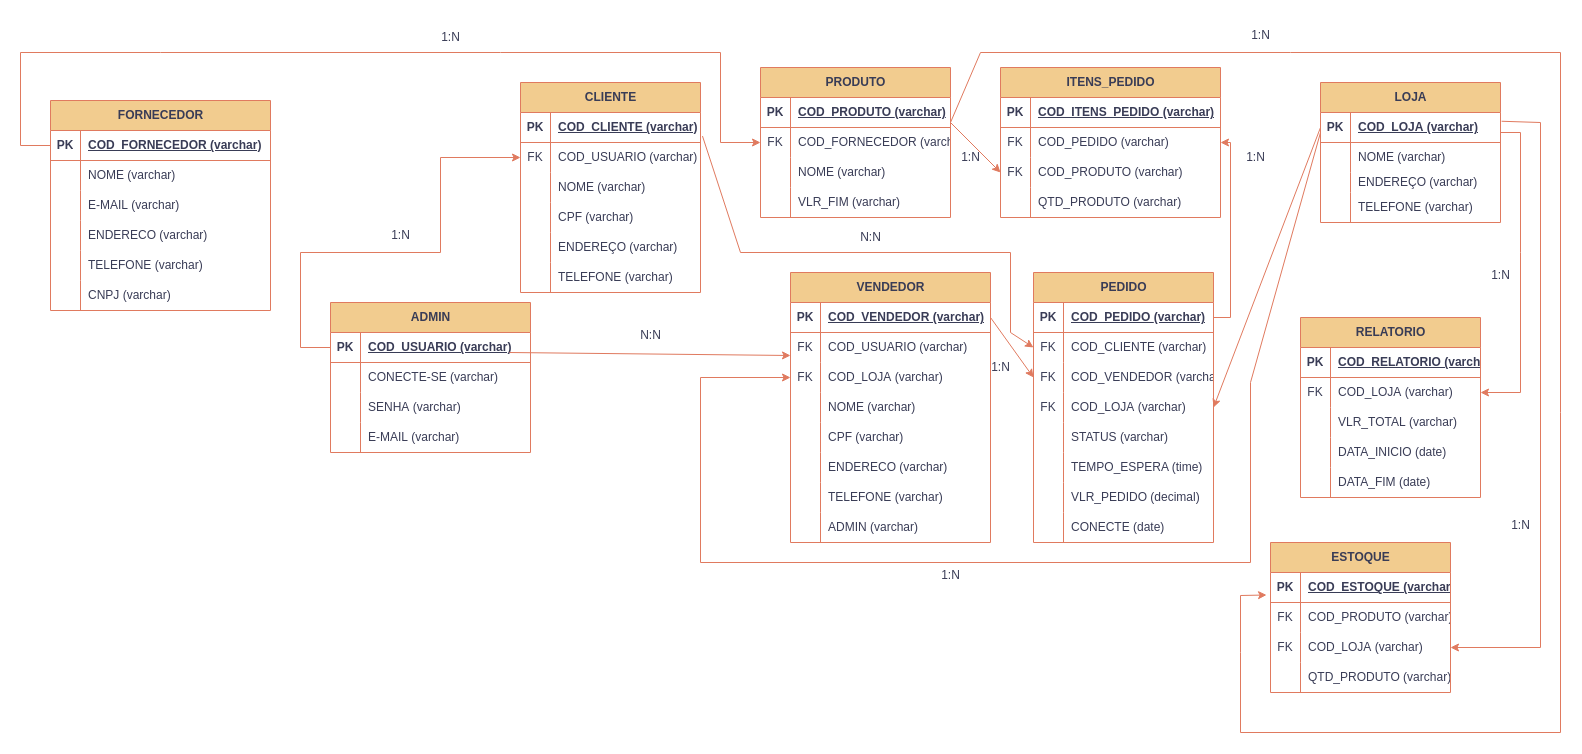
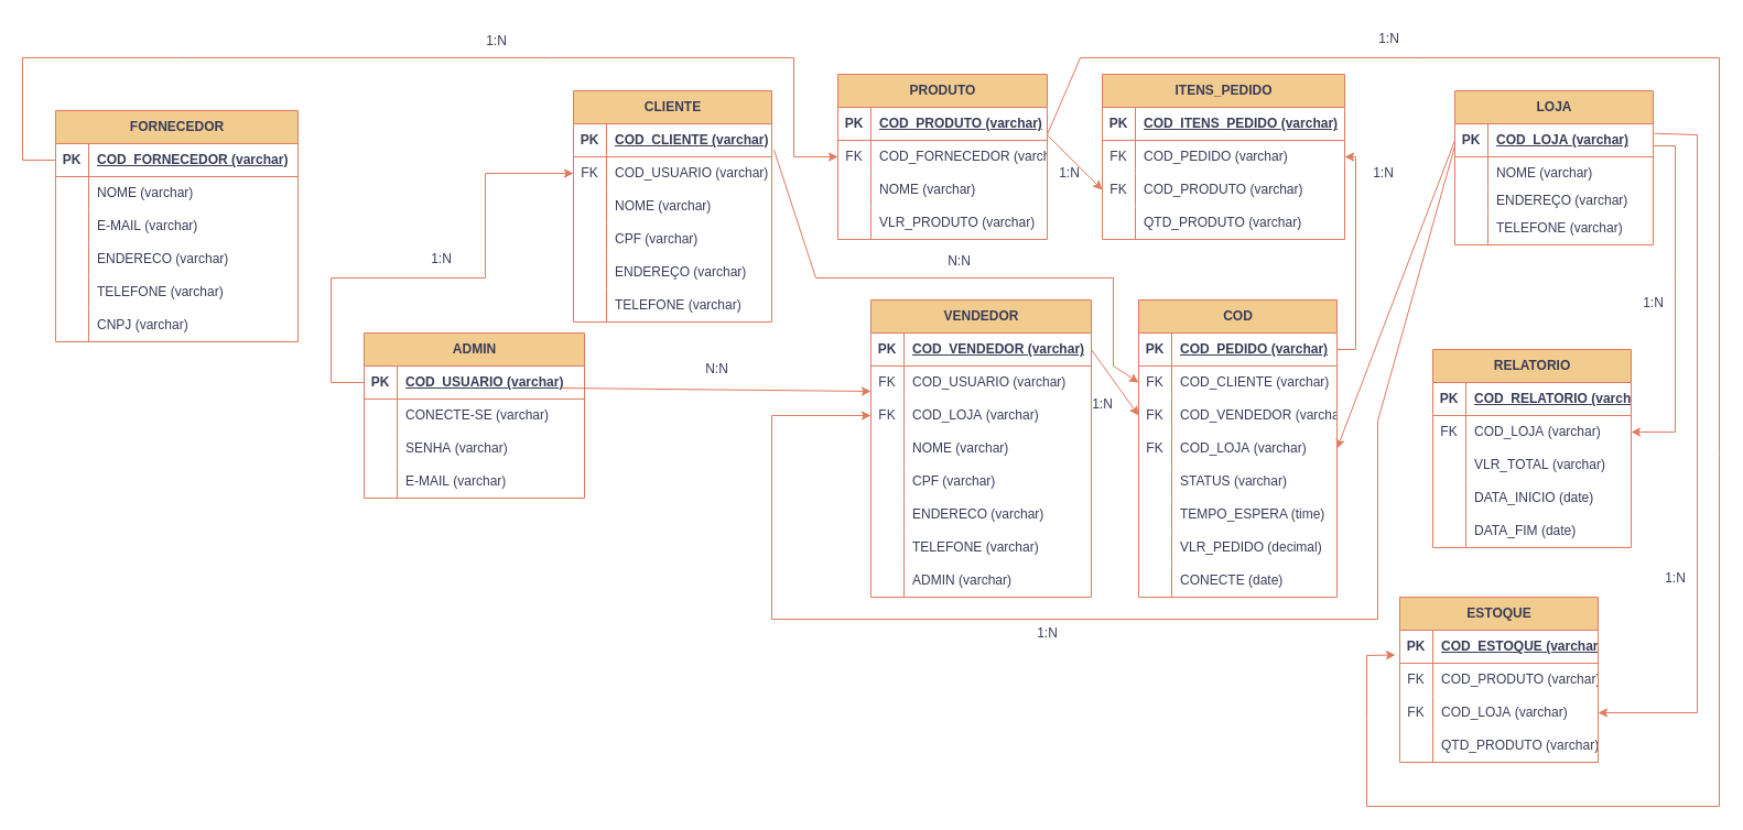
- <mxCell id="33" value="&lt;font style=&quot;vertical-align: inherit;&quot;&gt;&lt;font style=&quot;vertical-align: inherit;&quot;&gt;VLR_FIM&amp;nbsp;&lt;/font&gt;&lt;/font&gt;(varchar)" style="shape=partialRectangle;connectable=0;fillColor=none;top=0;left=0;bottom=0;right=0;align=left;spacingLeft=6;overflow=hidden;whiteSpace=wrap;html=1;labelBackgroundColor=none;strokeColor=#E07A5F;fontColor=#393C56;" vertex="1" parent="31"><mxGeometry x="30" width="160" height="30" as="geometry"><mxRectangle width="160" height="30" as="alternateBounds" /></mxGeometry></mxCell>
+ <mxCell id="33" value="&lt;font style=&quot;vertical-align: inherit;&quot;&gt;&lt;font style=&quot;vertical-align: inherit;&quot;&gt;VLR_PRODUTO&amp;nbsp;&lt;/font&gt;&lt;/font&gt;(varchar)" style="shape=partialRectangle;connectable=0;fillColor=none;top=0;left=0;bottom=0;right=0;align=left;spacingLeft=6;overflow=hidden;whiteSpace=wrap;html=1;labelBackgroundColor=none;strokeColor=#E07A5F;fontColor=#393C56;" vertex="1" parent="31"><mxGeometry x="30" width="160" height="30" as="geometry"><mxRectangle width="160" height="30" as="alternateBounds" /></mxGeometry></mxCell>
- <mxCell id="79" value="&lt;font style=&quot;vertical-align: inherit;&quot;&gt;&lt;font style=&quot;vertical-align: inherit;&quot;&gt;PEDIDO&lt;/font&gt;&lt;/font&gt;" style="shape=table;startSize=30;container=1;collapsible=1;childLayout=tableLayout;fixedRows=1;rowLines=0;fontStyle=1;align=center;resizeLast=1;html=1;fillColor=#F2CC8F;strokeColor=#E07A5F;labelBackgroundColor=none;fontColor=#393C56;" vertex="1" parent="1"><mxGeometry x="1033" y="272" width="180" height="270" as="geometry" /></mxCell>
+ <mxCell id="79" value="&lt;font style=&quot;vertical-align: inherit;&quot;&gt;&lt;font style=&quot;vertical-align: inherit;&quot;&gt;COD&lt;/font&gt;&lt;/font&gt;" style="shape=table;startSize=30;container=1;collapsible=1;childLayout=tableLayout;fixedRows=1;rowLines=0;fontStyle=1;align=center;resizeLast=1;html=1;fillColor=#F2CC8F;strokeColor=#E07A5F;labelBackgroundColor=none;fontColor=#393C56;" vertex="1" parent="1"><mxGeometry x="1033" y="272" width="180" height="270" as="geometry" /></mxCell>
